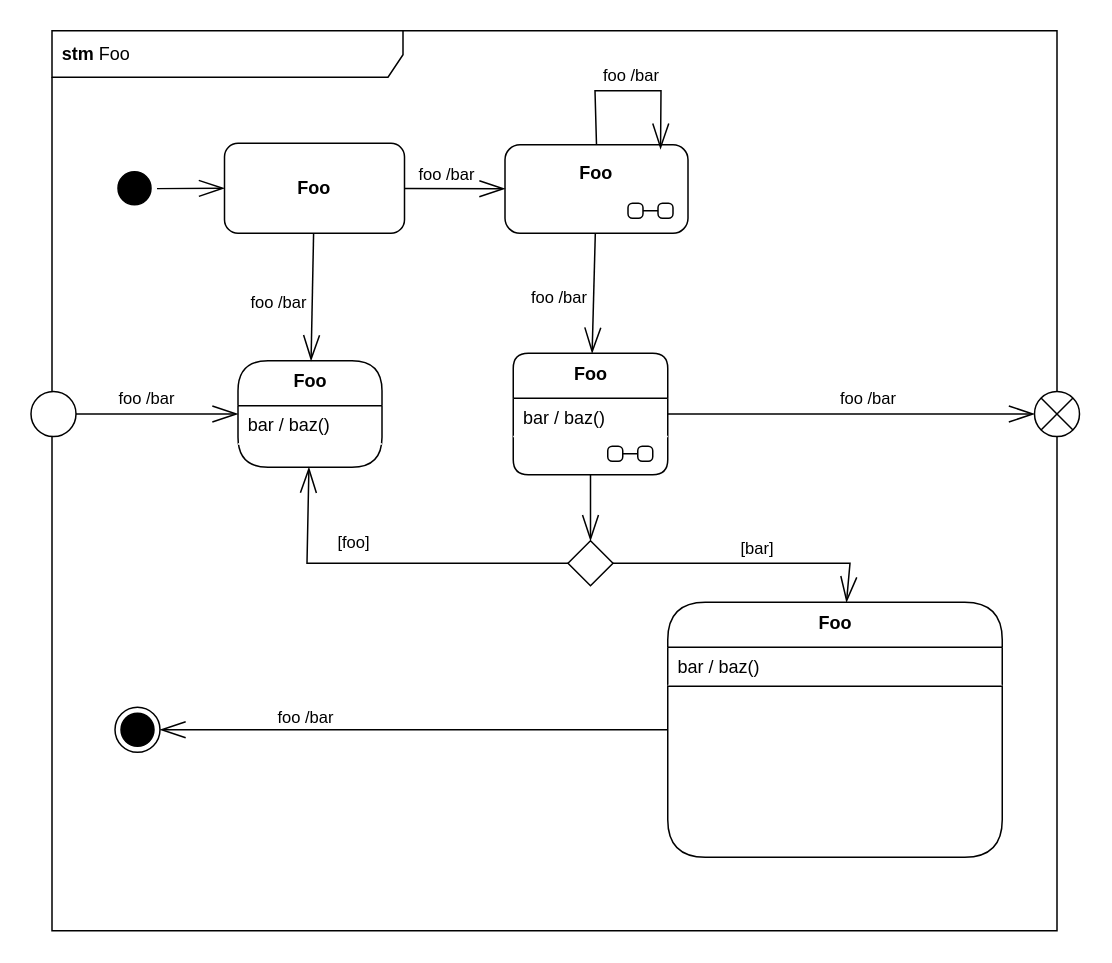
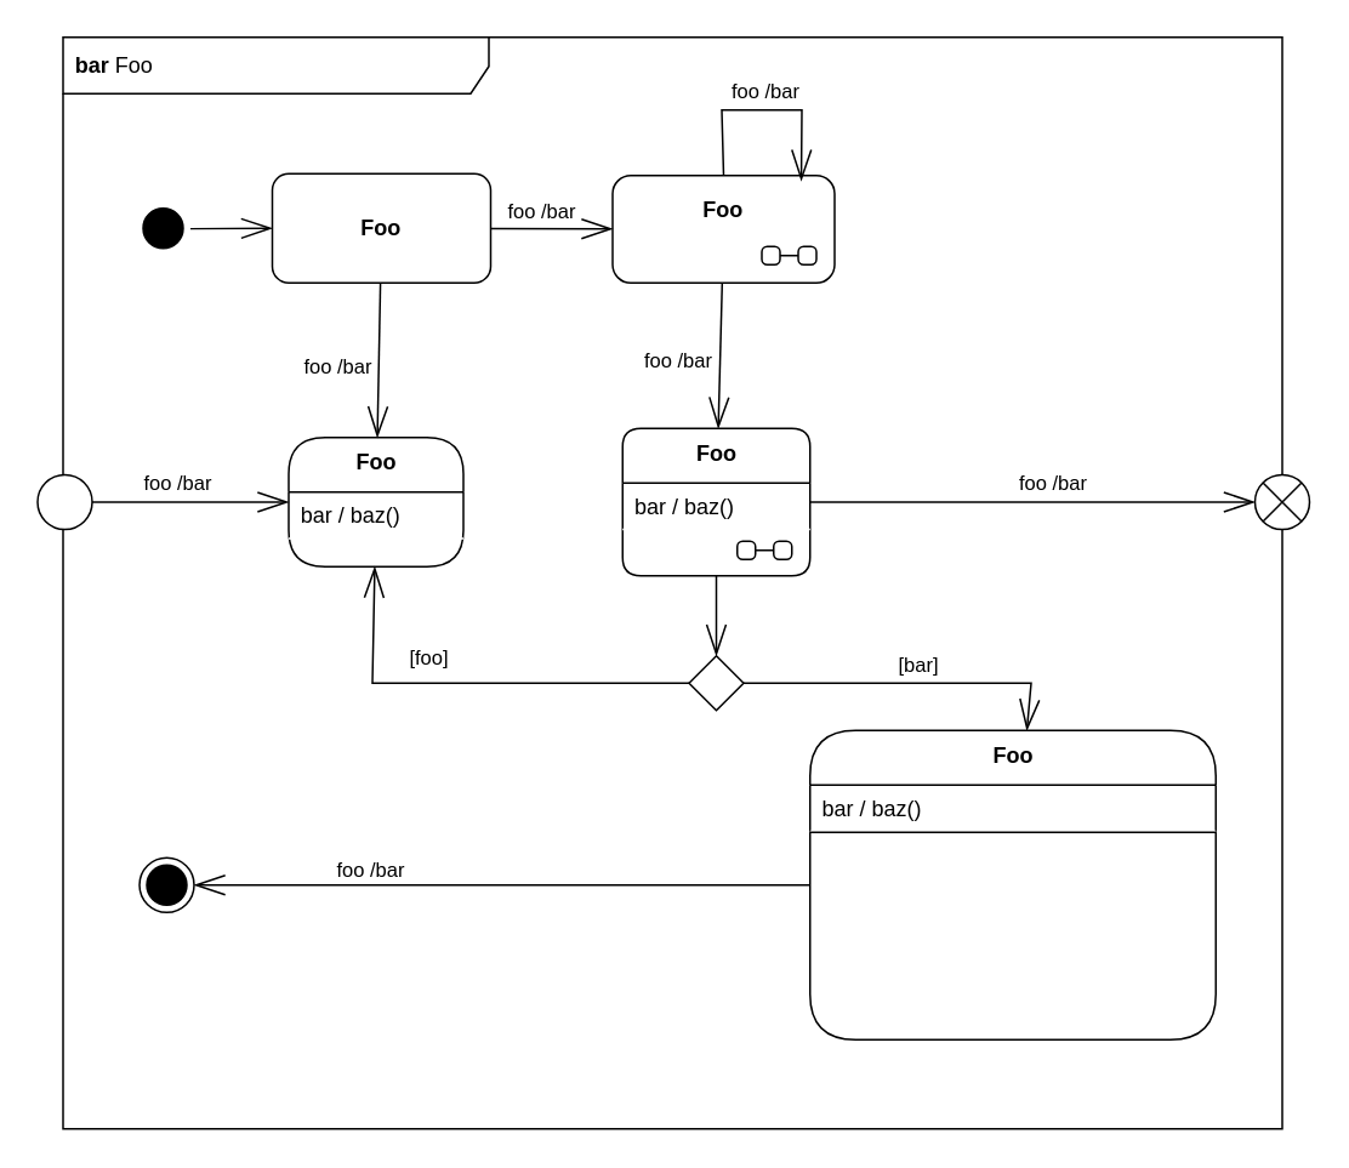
- <mxCell id="2" value="&lt;b&gt;stm&lt;/b&gt;&amp;nbsp;Foo" style="shape=umlFrame;whiteSpace=wrap;html=1;width=234;height=31;boundedLbl=1;verticalAlign=middle;align=left;spacingLeft=5;strokeWidth=1;container=1;recursiveResize=0;collapsible=0;swimlaneFillColor=default;" vertex="1" parent="1"><mxGeometry x="34" y="20" width="670" height="600" as="geometry" /></mxCell>
+ <mxCell id="2" value="&lt;b&gt;bar&lt;/b&gt;&amp;nbsp;Foo" style="shape=umlFrame;whiteSpace=wrap;html=1;width=234;height=31;boundedLbl=1;verticalAlign=middle;align=left;spacingLeft=5;strokeWidth=1;container=1;recursiveResize=0;collapsible=0;swimlaneFillColor=default;" vertex="1" parent="1"><mxGeometry x="34" y="20" width="670" height="600" as="geometry" /></mxCell>
